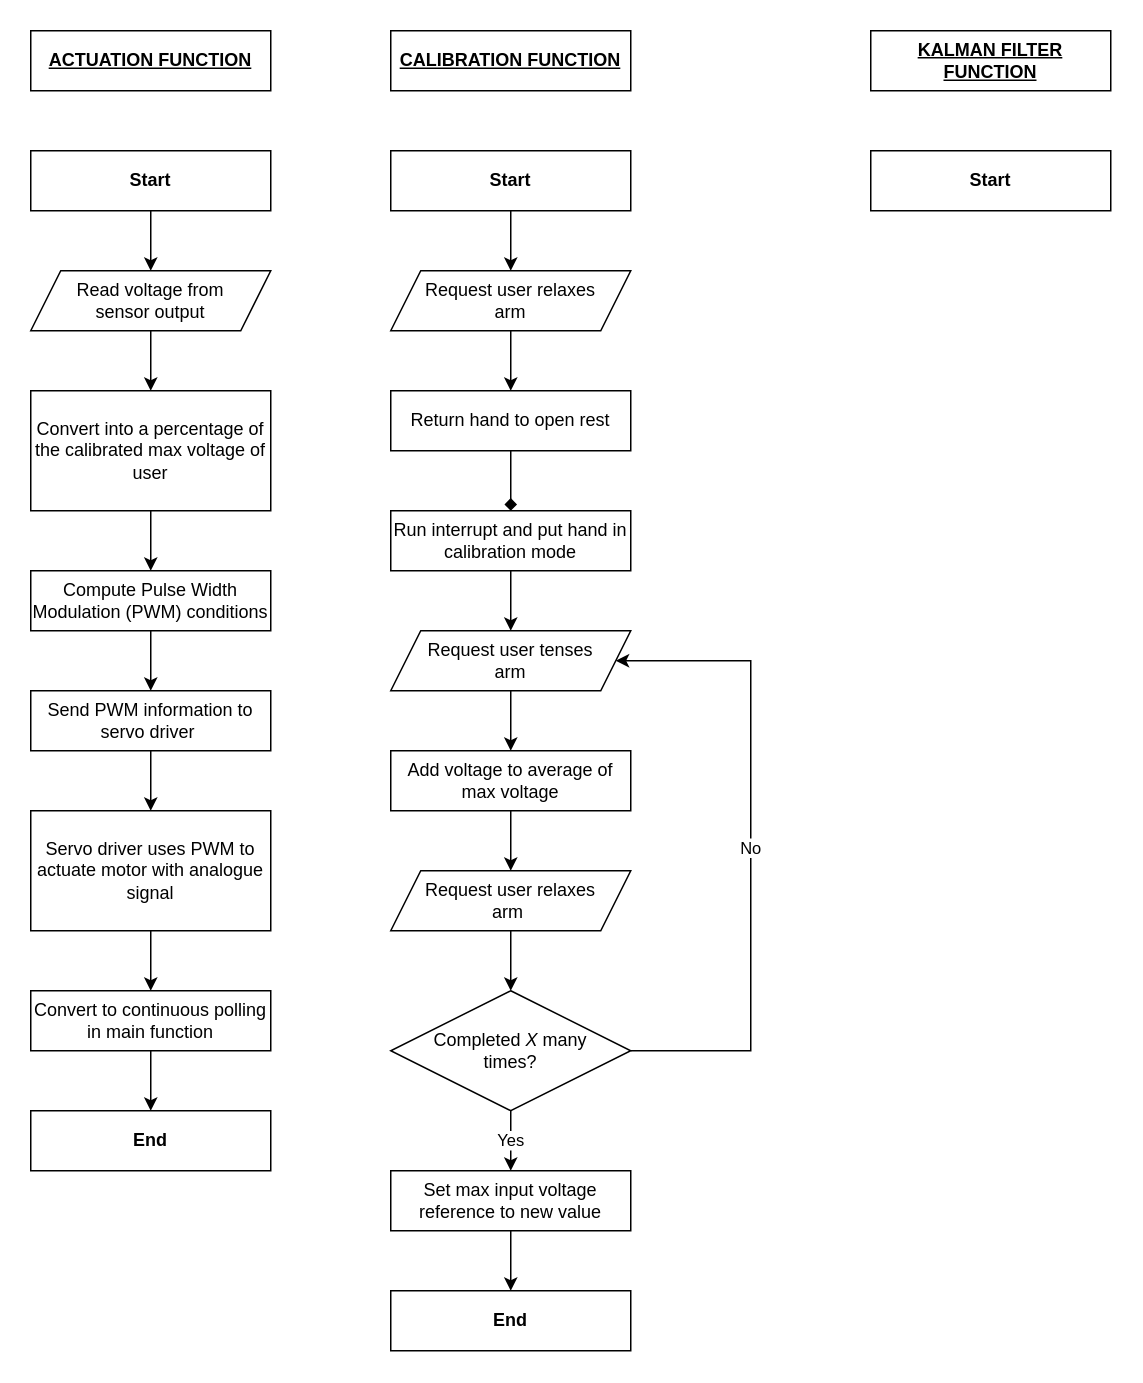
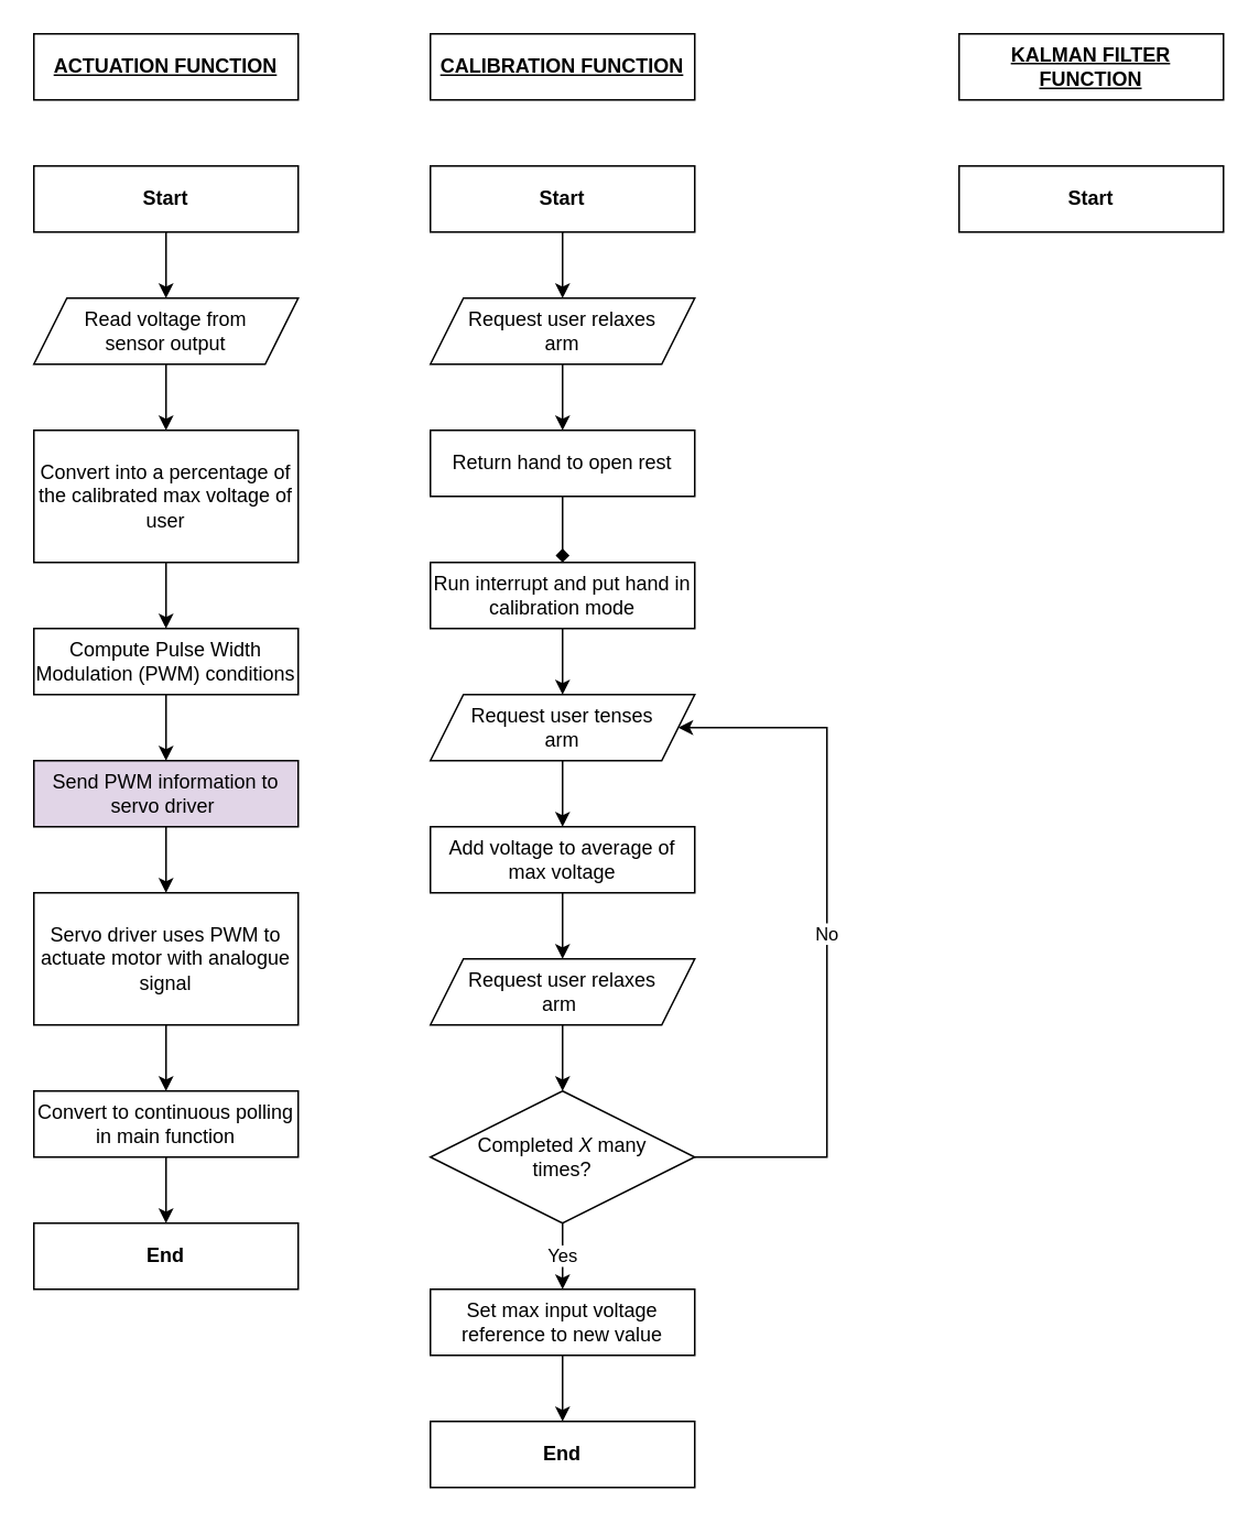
- <mxCell id="40" value="Send PWM information to servo driver&amp;nbsp;" style="rounded=0;whiteSpace=wrap;html=1;" vertex="1" parent="1"><mxGeometry x="20" y="460" width="160" height="40" as="geometry" /></mxCell>
+ <mxCell id="40" value="Send PWM information to servo driver&amp;nbsp;" style="rounded=0;whiteSpace=wrap;html=1;fillColor=#e1d5e7;" vertex="1" parent="1"><mxGeometry x="20" y="460" width="160" height="40" as="geometry" /></mxCell>
